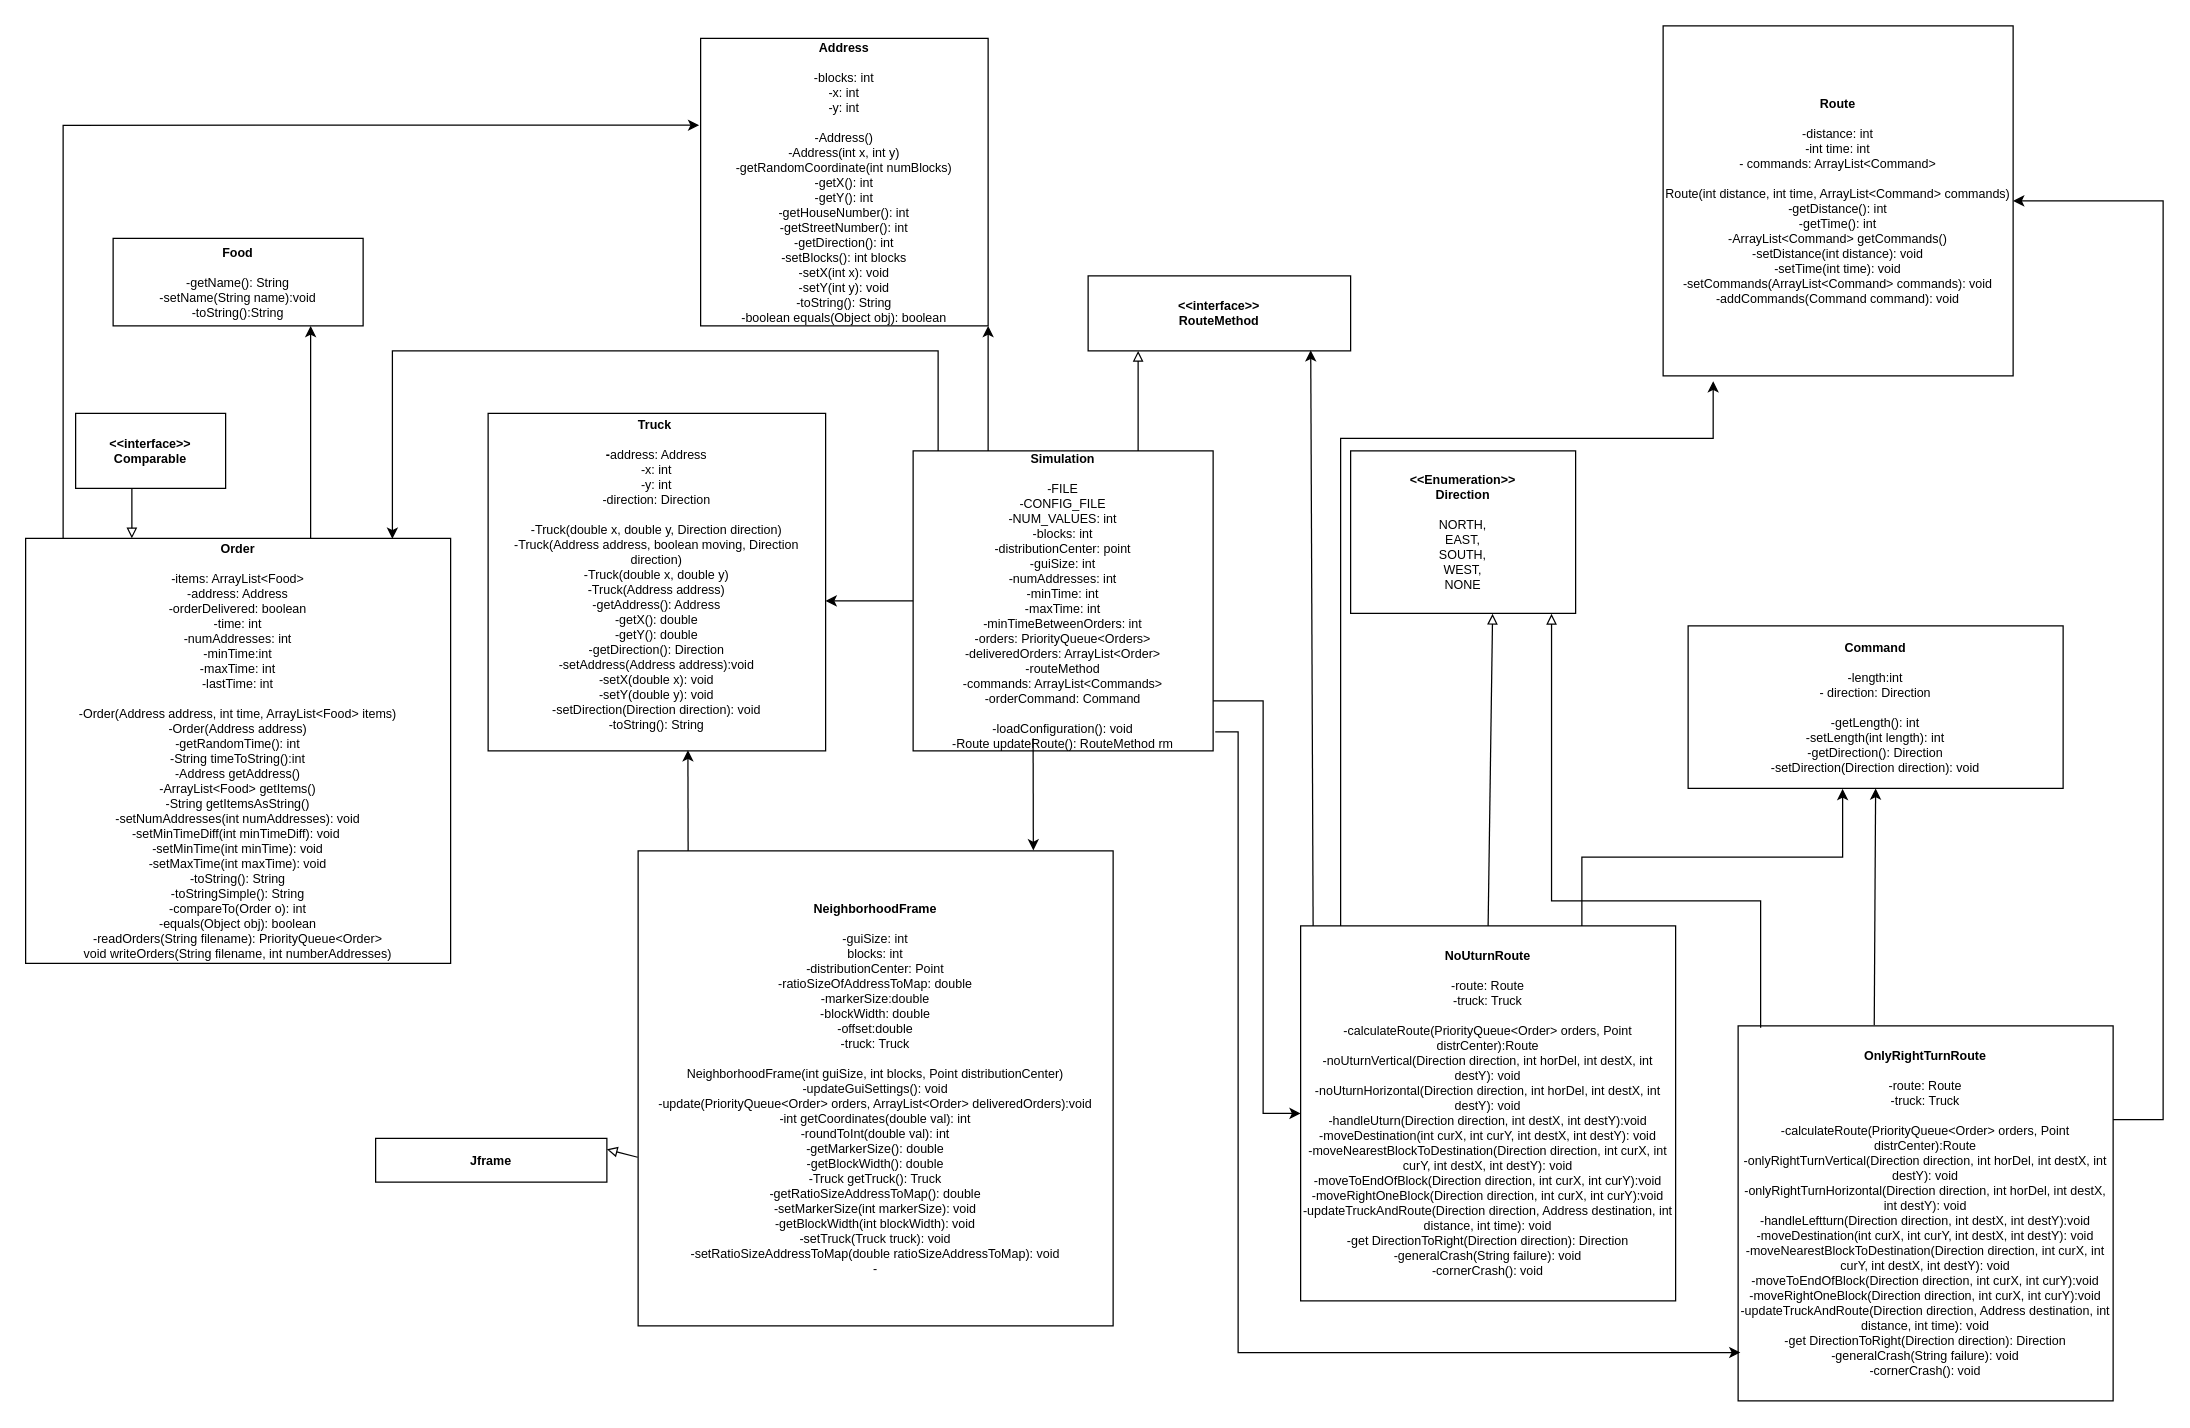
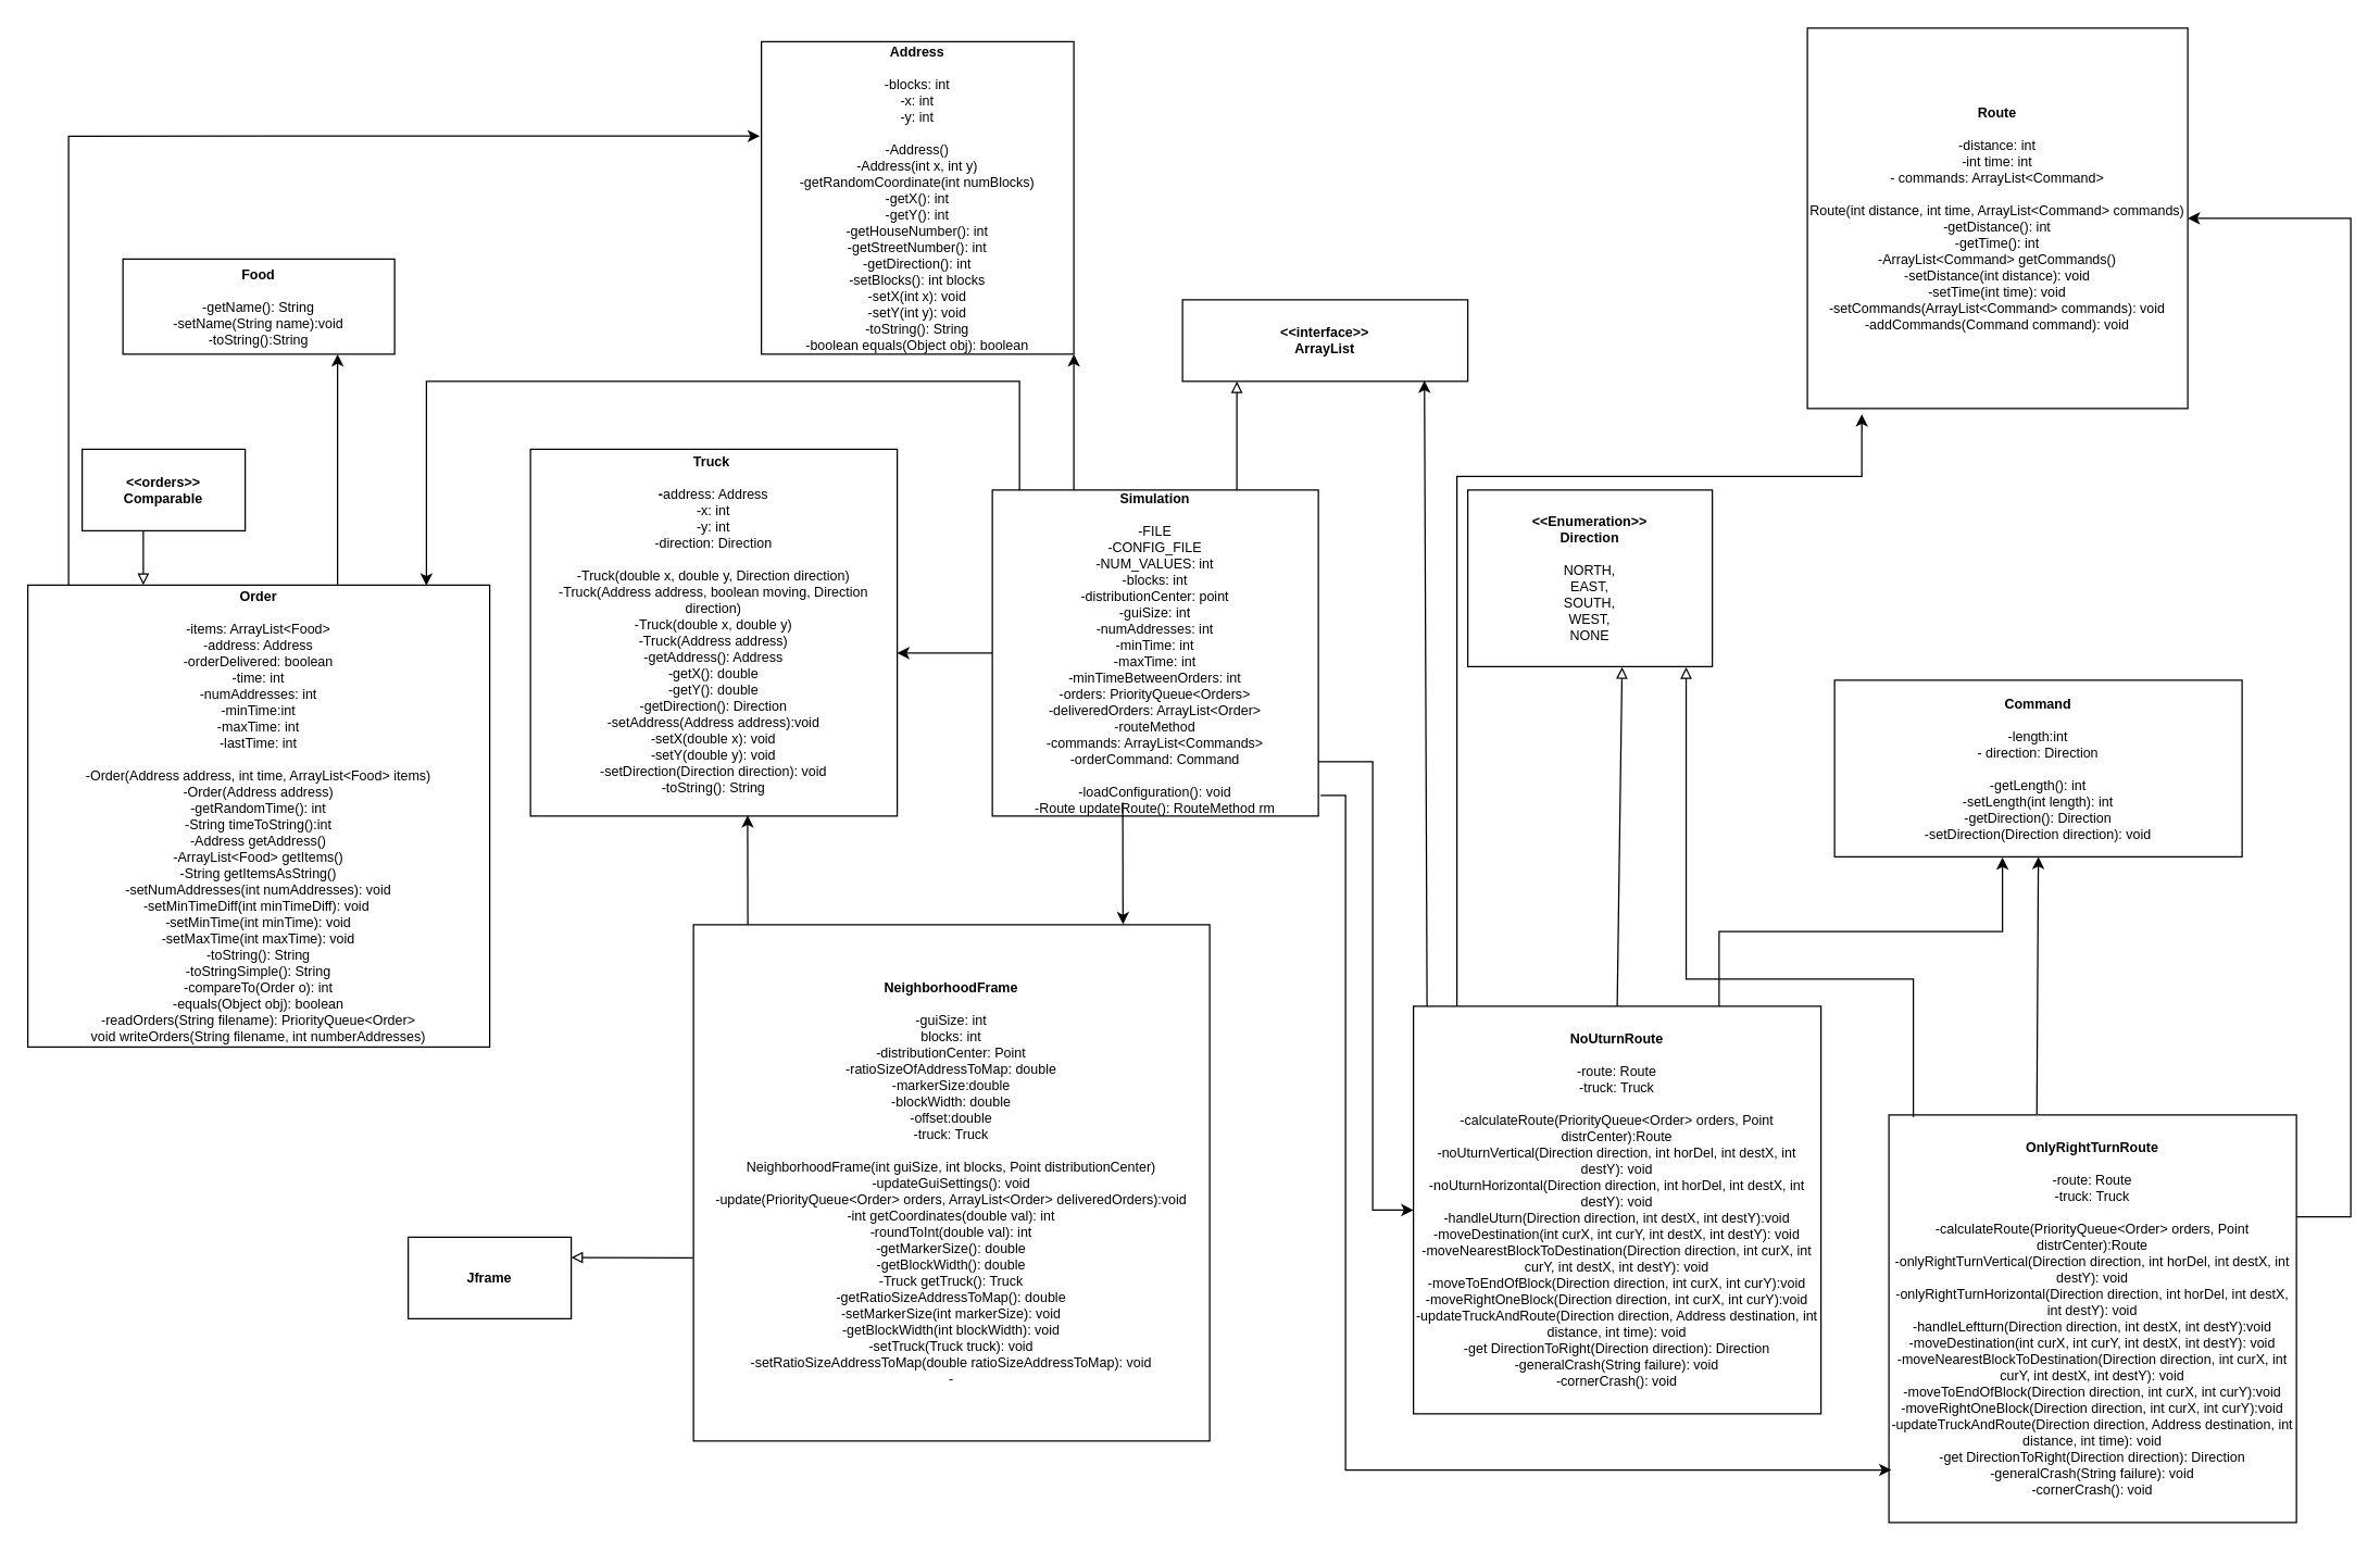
- <mxCell id="7" value="&lt;b&gt;&amp;lt;&amp;lt;interface&amp;gt;&amp;gt;&lt;br&gt;RouteMethod&lt;/b&gt;" style="rounded=0;whiteSpace=wrap;html=1;fontSize=10;" vertex="1" parent="1"><mxGeometry x="870" y="220" width="210" height="60" as="geometry" /></mxCell>
+ <mxCell id="7" value="&lt;b&gt;&amp;lt;&amp;lt;interface&amp;gt;&amp;gt;&lt;br&gt;ArrayList&lt;/b&gt;" style="rounded=0;whiteSpace=wrap;html=1;fontSize=10;" vertex="1" parent="1"><mxGeometry x="870" y="220" width="210" height="60" as="geometry" /></mxCell>
- <mxCell id="13" value="&lt;b&gt;&amp;lt;&amp;lt;interface&amp;gt;&amp;gt;&lt;br&gt;Comparable&lt;br&gt;&lt;/b&gt;" style="rounded=0;whiteSpace=wrap;html=1;fontSize=10;" vertex="1" parent="1"><mxGeometry x="60" y="330" width="120" height="60" as="geometry" /></mxCell>
+ <mxCell id="13" value="&lt;b&gt;&amp;lt;&amp;lt;orders&amp;gt;&amp;gt;&lt;br&gt;Comparable&lt;br&gt;&lt;/b&gt;" style="rounded=0;whiteSpace=wrap;html=1;fontSize=10;" vertex="1" parent="1"><mxGeometry x="60" y="330" width="120" height="60" as="geometry" /></mxCell>
- <mxCell id="19" value="&lt;b&gt;Jframe&lt;/b&gt;" style="rounded=0;whiteSpace=wrap;html=1;fontSize=10;" vertex="1" parent="1"><mxGeometry x="300" y="910" width="185" height="35" as="geometry" /></mxCell>
+ <mxCell id="19" value="&lt;b&gt;Jframe&lt;/b&gt;" style="rounded=0;whiteSpace=wrap;html=1;fontSize=10;" vertex="1" parent="1"><mxGeometry x="300" y="910" width="120" height="60" as="geometry" /></mxCell>
